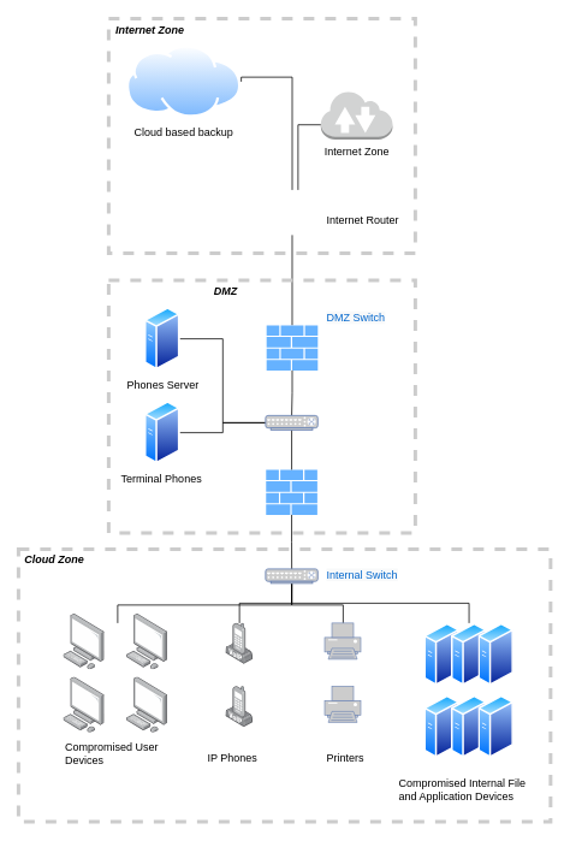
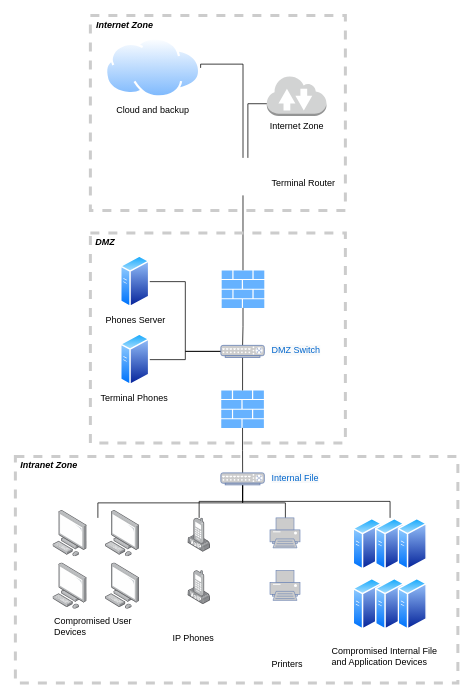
- <mxCell id="4" value="Cloud based backup" style="aspect=fixed;perimeter=ellipsePerimeter;html=1;align=center;shadow=0;dashed=0;spacingTop=3;image;image=img/lib/active_directory/internet_cloud.svg;" vertex="1" parent="1"><mxGeometry x="140" width="126.99" height="80" as="geometry" y="50" /></mxCell>
+ <mxCell id="4" value="Cloud and backup" style="aspect=fixed;perimeter=ellipsePerimeter;html=1;align=center;shadow=0;dashed=0;spacingTop=3;image;image=img/lib/active_directory/internet_cloud.svg;" vertex="1" parent="1"><mxGeometry x="140" width="126.99" height="80" as="geometry" y="50" /></mxCell>
- <mxCell id="40" value="&lt;span style=&quot;color: rgb(0, 0, 0); font-family: helvetica; font-size: 12px; font-style: normal; font-weight: 400; letter-spacing: normal; text-indent: 0px; text-transform: none; word-spacing: 0px; background-color: rgb(255, 255, 255); display: inline; float: none;&quot;&gt;Internet Router&lt;/span&gt;" style="text;whiteSpace=wrap;html=1;align=left;" vertex="1" parent="1"><mxGeometry x="360" y="230" width="110" height="30" as="geometry" /></mxCell>
+ <mxCell id="40" value="&lt;span style=&quot;color: rgb(0, 0, 0); font-family: helvetica; font-size: 12px; font-style: normal; font-weight: 400; letter-spacing: normal; text-indent: 0px; text-transform: none; word-spacing: 0px; background-color: rgb(255, 255, 255); display: inline; float: none;&quot;&gt;Terminal Router&lt;/span&gt;" style="text;whiteSpace=wrap;html=1;align=left;" vertex="1" parent="1"><mxGeometry x="360" y="230" width="110" height="30" as="geometry" /></mxCell>
- <mxCell id="48" value="DMZ" style="text;html=1;resizable=0;autosize=1;align=left;verticalAlign=middle;points=[];fillColor=none;strokeColor=none;rounded=0;fontStyle=3" vertex="1" parent="1"><mxGeometry x="235" y="313" width="40" height="20" as="geometry" /></mxCell>
+ <mxCell id="48" value="DMZ" style="text;html=1;resizable=0;autosize=1;align=left;verticalAlign=middle;points=[];fillColor=none;strokeColor=none;rounded=0;fontStyle=3" vertex="1" parent="1"><mxGeometry x="125" y="313" width="40" height="20" as="geometry" /></mxCell>
- <mxCell id="39" value="&lt;span style=&quot;color: rgb(0, 102, 204); font-family: helvetica; font-size: 12px; font-style: normal; font-weight: 400; letter-spacing: normal; text-indent: 0px; text-transform: none; word-spacing: 0px; background-color: rgb(248, 249, 250); display: inline; float: none;&quot;&gt;DMZ Switch&lt;/span&gt;" style="text;whiteSpace=wrap;html=1;align=left;" vertex="1" parent="1"><mxGeometry x="360" y="338" width="90" height="30" as="geometry" /></mxCell>
+ <mxCell id="39" value="&lt;span style=&quot;color: rgb(0, 102, 204); font-family: helvetica; font-size: 12px; font-style: normal; font-weight: 400; letter-spacing: normal; text-indent: 0px; text-transform: none; word-spacing: 0px; background-color: rgb(248, 249, 250); display: inline; float: none;&quot;&gt;DMZ Switch&lt;/span&gt;" style="text;whiteSpace=wrap;html=1;align=left;" vertex="1" parent="1"><mxGeometry x="360" y="453" width="90" height="30" as="geometry" /></mxCell>
- <mxCell id="46" value="Cloud Zone" style="text;html=1;resizable=0;autosize=1;align=left;verticalAlign=middle;points=[];fillColor=none;strokeColor=none;rounded=0;fontStyle=3" vertex="1" parent="1"><mxGeometry x="25" y="610" width="90" height="20" as="geometry" /></mxCell>
+ <mxCell id="46" value="Intranet Zone" style="text;html=1;resizable=0;autosize=1;align=left;verticalAlign=middle;points=[];fillColor=none;strokeColor=none;rounded=0;fontStyle=3" vertex="1" parent="1"><mxGeometry x="25" y="610" width="90" height="20" as="geometry" /></mxCell>
- <mxCell id="41" value="&lt;span style=&quot;color: rgb(0 , 102 , 204) ; font-family: &amp;#34;helvetica&amp;#34; ; font-size: 12px ; font-style: normal ; font-weight: 400 ; letter-spacing: normal ; text-indent: 0px ; text-transform: none ; word-spacing: 0px ; background-color: rgb(248 , 249 , 250) ; display: inline ; float: none&quot;&gt;Internal Switch&lt;/span&gt;" style="text;whiteSpace=wrap;html=1;align=left;" vertex="1" parent="1"><mxGeometry x="360" y="623" width="90" height="30" as="geometry" /></mxCell>
+ <mxCell id="41" value="&lt;span style=&quot;color: rgb(0 , 102 , 204) ; font-family: &amp;#34;helvetica&amp;#34; ; font-size: 12px ; font-style: normal ; font-weight: 400 ; letter-spacing: normal ; text-indent: 0px ; text-transform: none ; word-spacing: 0px ; background-color: rgb(248 , 249 , 250) ; display: inline ; float: none&quot;&gt;Internal File&lt;/span&gt;" style="text;whiteSpace=wrap;html=1;align=left;" vertex="1" parent="1"><mxGeometry x="360" y="623" width="90" height="30" as="geometry" /></mxCell>
- <mxCell id="43" value="IP Phones" style="text;html=1;resizable=0;autosize=1;align=left;verticalAlign=middle;points=[];fillColor=none;strokeColor=none;rounded=0;" vertex="1" parent="1"><mxGeometry x="228.49" y="830" width="70" height="20" as="geometry" /></mxCell>
+ <mxCell id="43" value="IP Phones" style="text;html=1;resizable=0;autosize=1;align=left;verticalAlign=middle;points=[];fillColor=none;strokeColor=none;rounded=0;" vertex="1" parent="1"><mxGeometry x="228.49" y="840" width="70" height="20" as="geometry" /></mxCell>
- <mxCell id="44" value="Printers" style="text;html=1;resizable=0;autosize=1;align=left;verticalAlign=middle;points=[];fillColor=none;strokeColor=none;rounded=0;" vertex="1" parent="1"><mxGeometry x="359.5" y="830" width="60" height="20" as="geometry" /></mxCell>
+ <mxCell id="44" value="Printers" style="text;html=1;resizable=0;autosize=1;align=left;verticalAlign=middle;points=[];fillColor=none;strokeColor=none;rounded=0;" vertex="1" parent="1"><mxGeometry x="359.5" y="875" width="60" height="20" as="geometry" /></mxCell>
